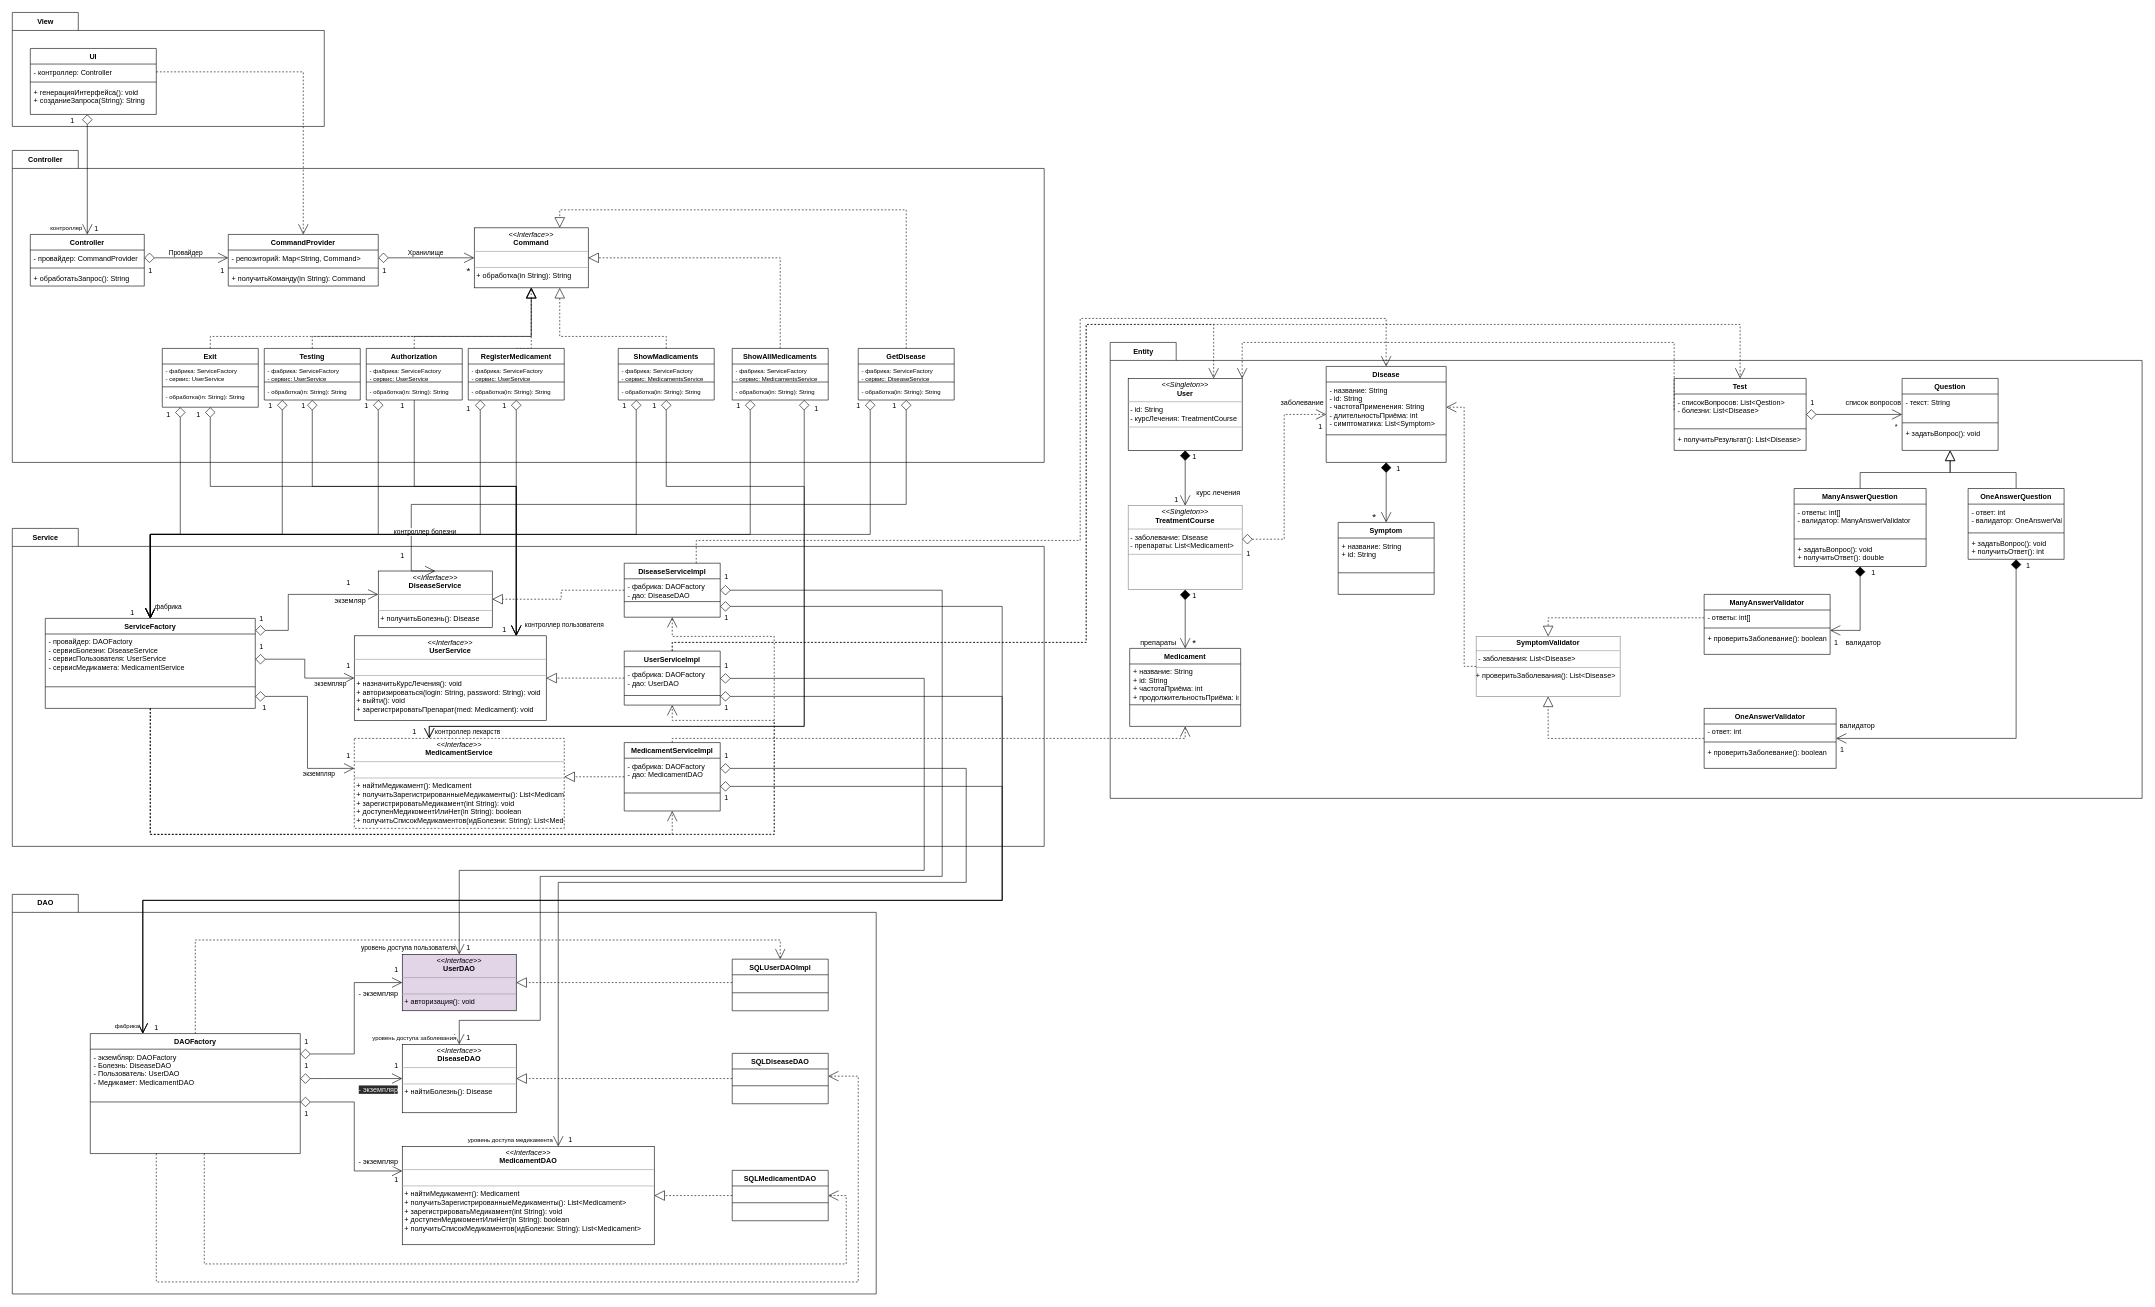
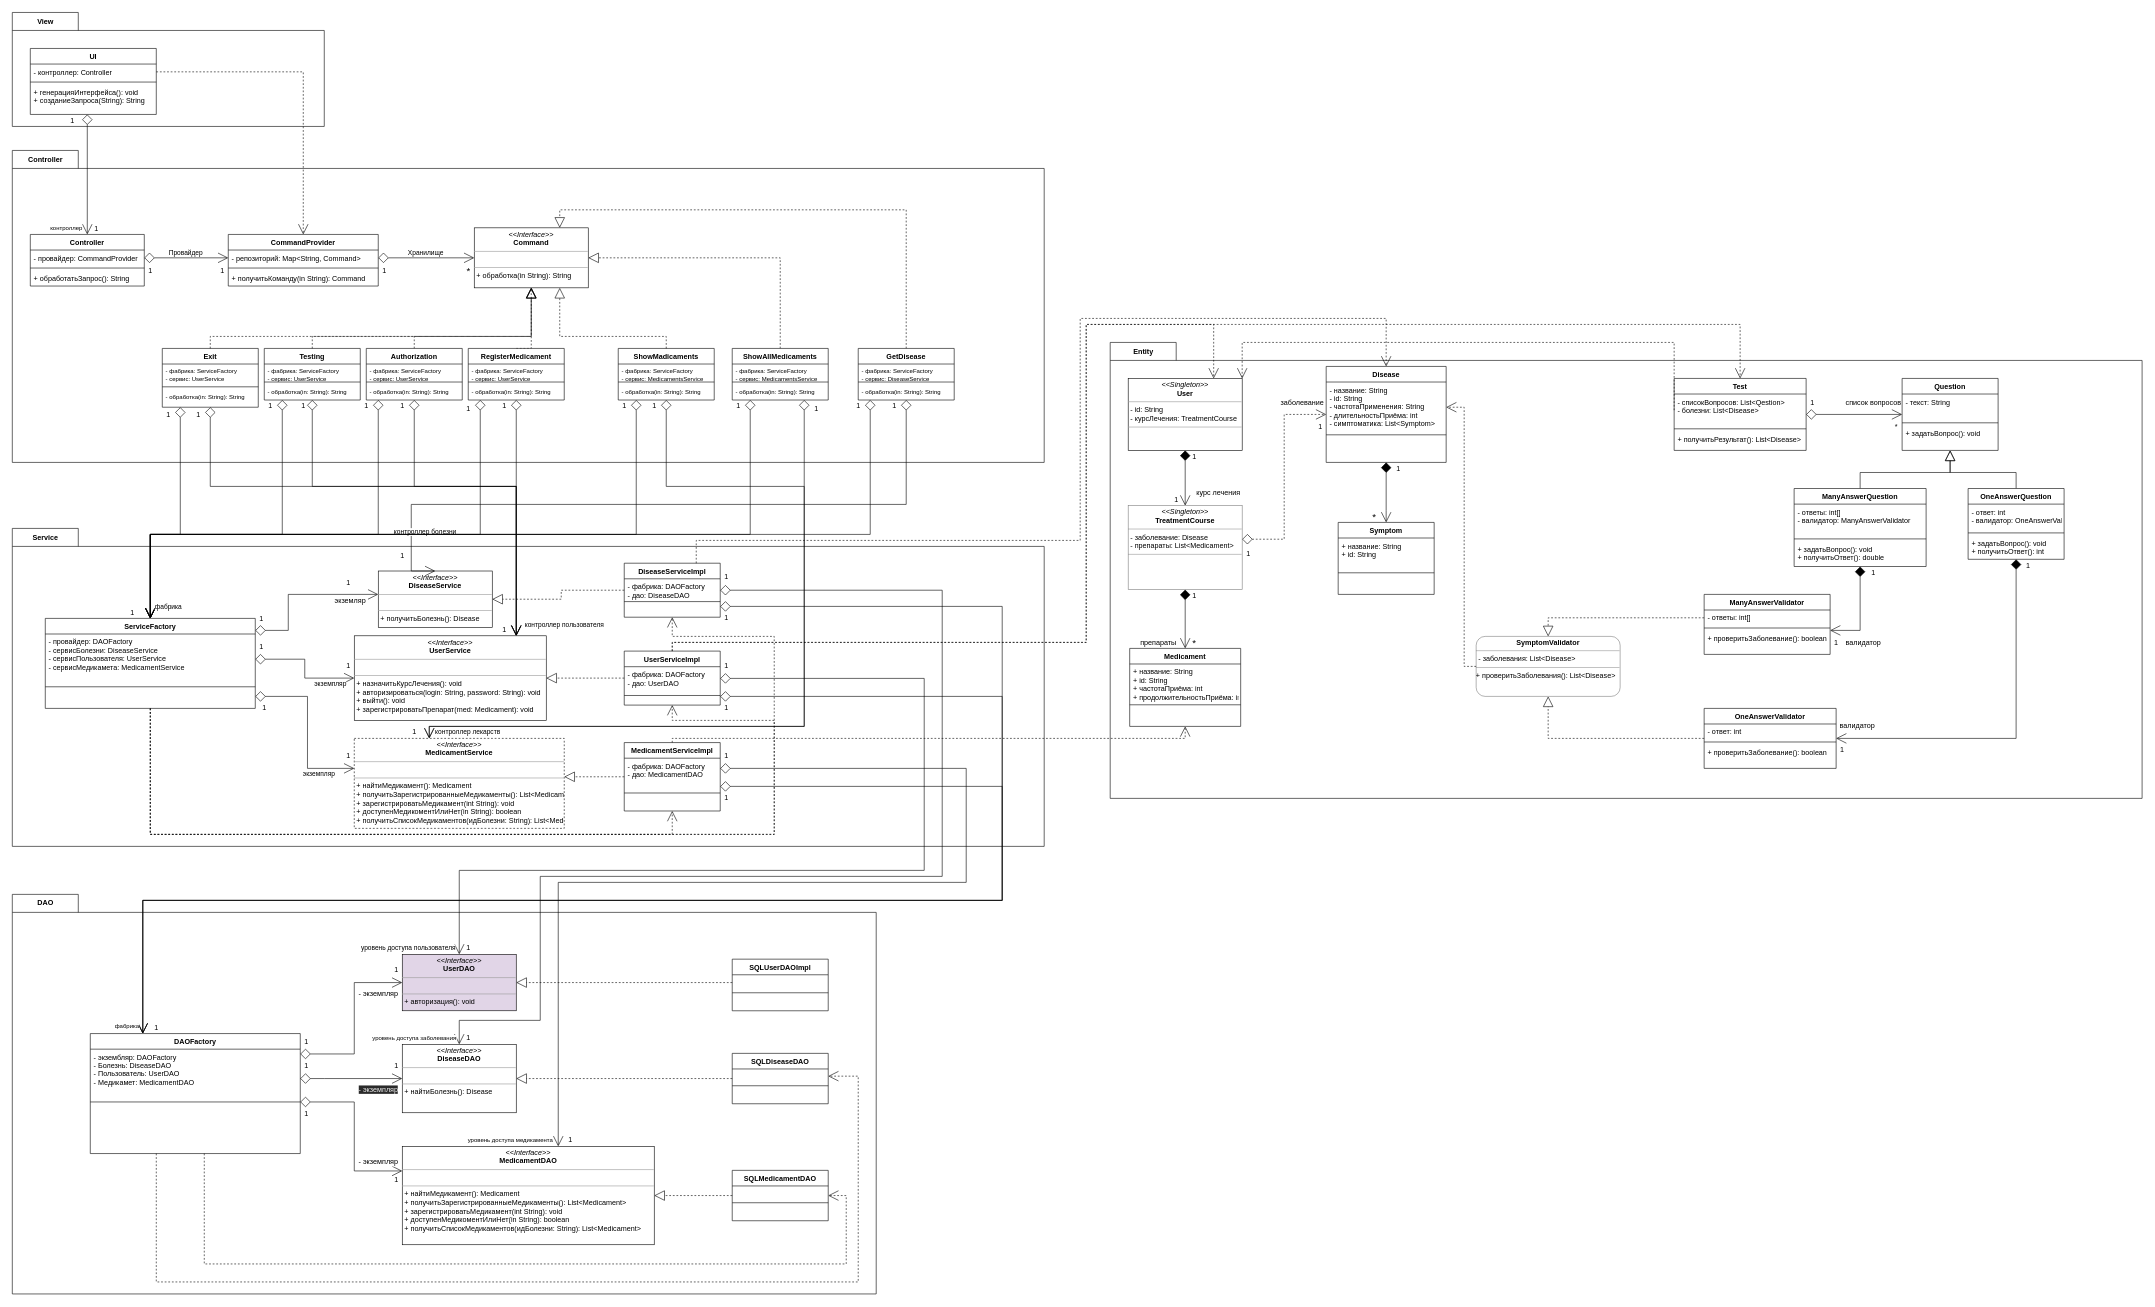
- <mxCell id="230" style="edgeStyle=orthogonalEdgeStyle;rounded=0;orthogonalLoop=1;jettySize=auto;html=1;startArrow=open;startFill=0;endArrow=none;endFill=0;startSize=15;endSize=15;" edge="1" parent="1" source="83" target="25"><mxGeometry relative="1" as="geometry"><Array as="points"><mxPoint x="860" y="810" /><mxPoint x="690" y="810" /></Array></mxGeometry></mxCell>
+ <mxCell id="230" style="edgeStyle=orthogonalEdgeStyle;rounded=0;orthogonalLoop=1;jettySize=auto;html=1;startArrow=open;startFill=0;endArrow=diamond;endFill=0;startSize=15;endSize=15;" edge="1" parent="1" source="83" target="25"><mxGeometry relative="1" as="geometry"><Array as="points"><mxPoint x="860" y="810" /><mxPoint x="690" y="810" /></Array></mxGeometry></mxCell>
- <mxCell id="199" value="&lt;p style=&quot;margin: 0px ; margin-top: 4px ; text-align: center&quot;&gt;&lt;b&gt;SymptomValidator&lt;/b&gt;&lt;br&gt;&lt;/p&gt;&lt;hr size=&quot;1&quot;&gt;&lt;p style=&quot;margin: 0px ; margin-left: 4px&quot;&gt;- заболевания: List&amp;lt;Disease&amp;gt;&lt;/p&gt;&lt;hr size=&quot;1&quot;&gt;+ проверитьЗаболевания(): List&amp;lt;Disease&amp;gt;" style="verticalAlign=top;align=left;overflow=fill;fontSize=12;fontFamily=Helvetica;html=1;opacity=50;" parent="158" vertex="1"><mxGeometry x="610" y="490" width="240" height="100" as="geometry" /></mxCell>
+ <mxCell id="199" value="&lt;p style=&quot;margin: 0px ; margin-top: 4px ; text-align: center&quot;&gt;&lt;b&gt;SymptomValidator&lt;/b&gt;&lt;br&gt;&lt;/p&gt;&lt;hr size=&quot;1&quot;&gt;&lt;p style=&quot;margin: 0px ; margin-left: 4px&quot;&gt;- заболевания: List&amp;lt;Disease&amp;gt;&lt;/p&gt;&lt;hr size=&quot;1&quot;&gt;+ проверитьЗаболевания(): List&amp;lt;Disease&amp;gt;" style="verticalAlign=top;align=left;overflow=fill;fontSize=12;fontFamily=Helvetica;html=1;opacity=50;rounded=1;" parent="158" vertex="1"><mxGeometry x="610" y="490" width="240" height="100" as="geometry" /></mxCell>
- <mxCell id="130" style="edgeStyle=orthogonalEdgeStyle;rounded=0;orthogonalLoop=1;jettySize=auto;html=1;exitX=0.5;exitY=0;exitDx=0;exitDy=0;entryX=0.5;entryY=0;entryDx=0;entryDy=0;fontSize=12;startArrow=open;startFill=0;endArrow=none;endFill=0;startSize=15;endSize=15;dashed=1;" parent="119" source="131" target="120" edge="1"><mxGeometry relative="1" as="geometry"><Array as="points"><mxPoint x="1280" y="76" /><mxPoint x="305" y="76" /></Array></mxGeometry></mxCell>
